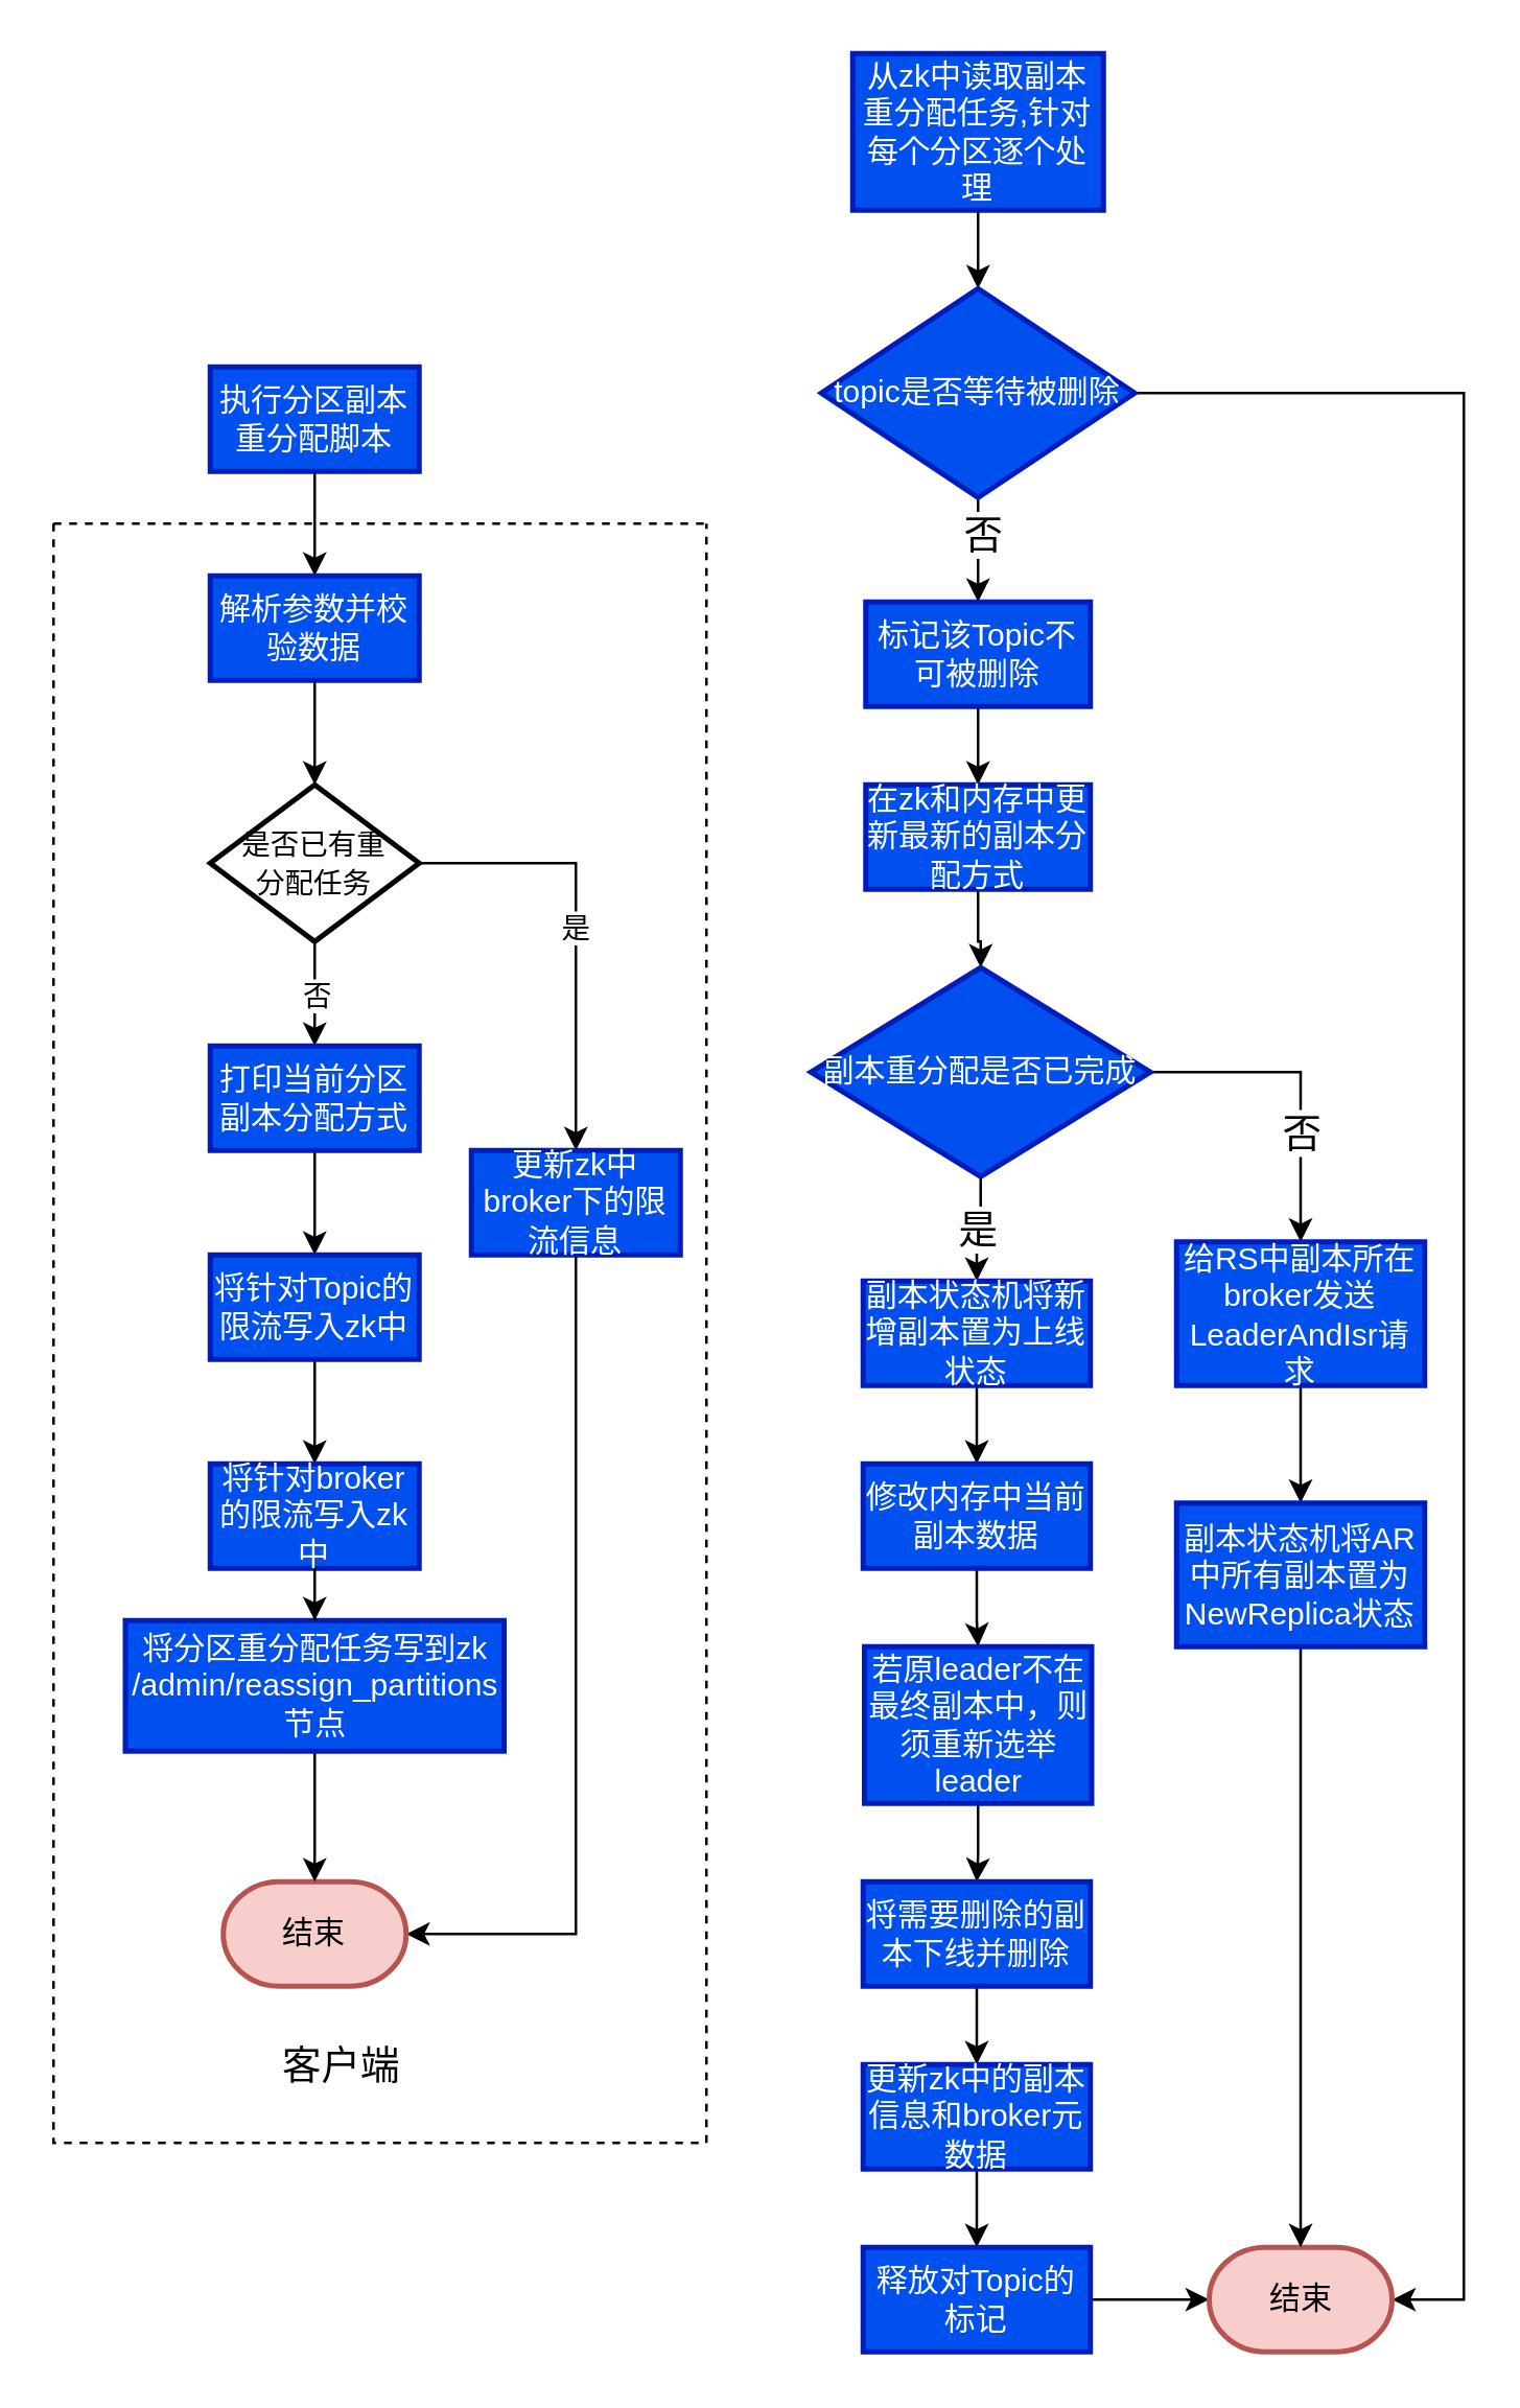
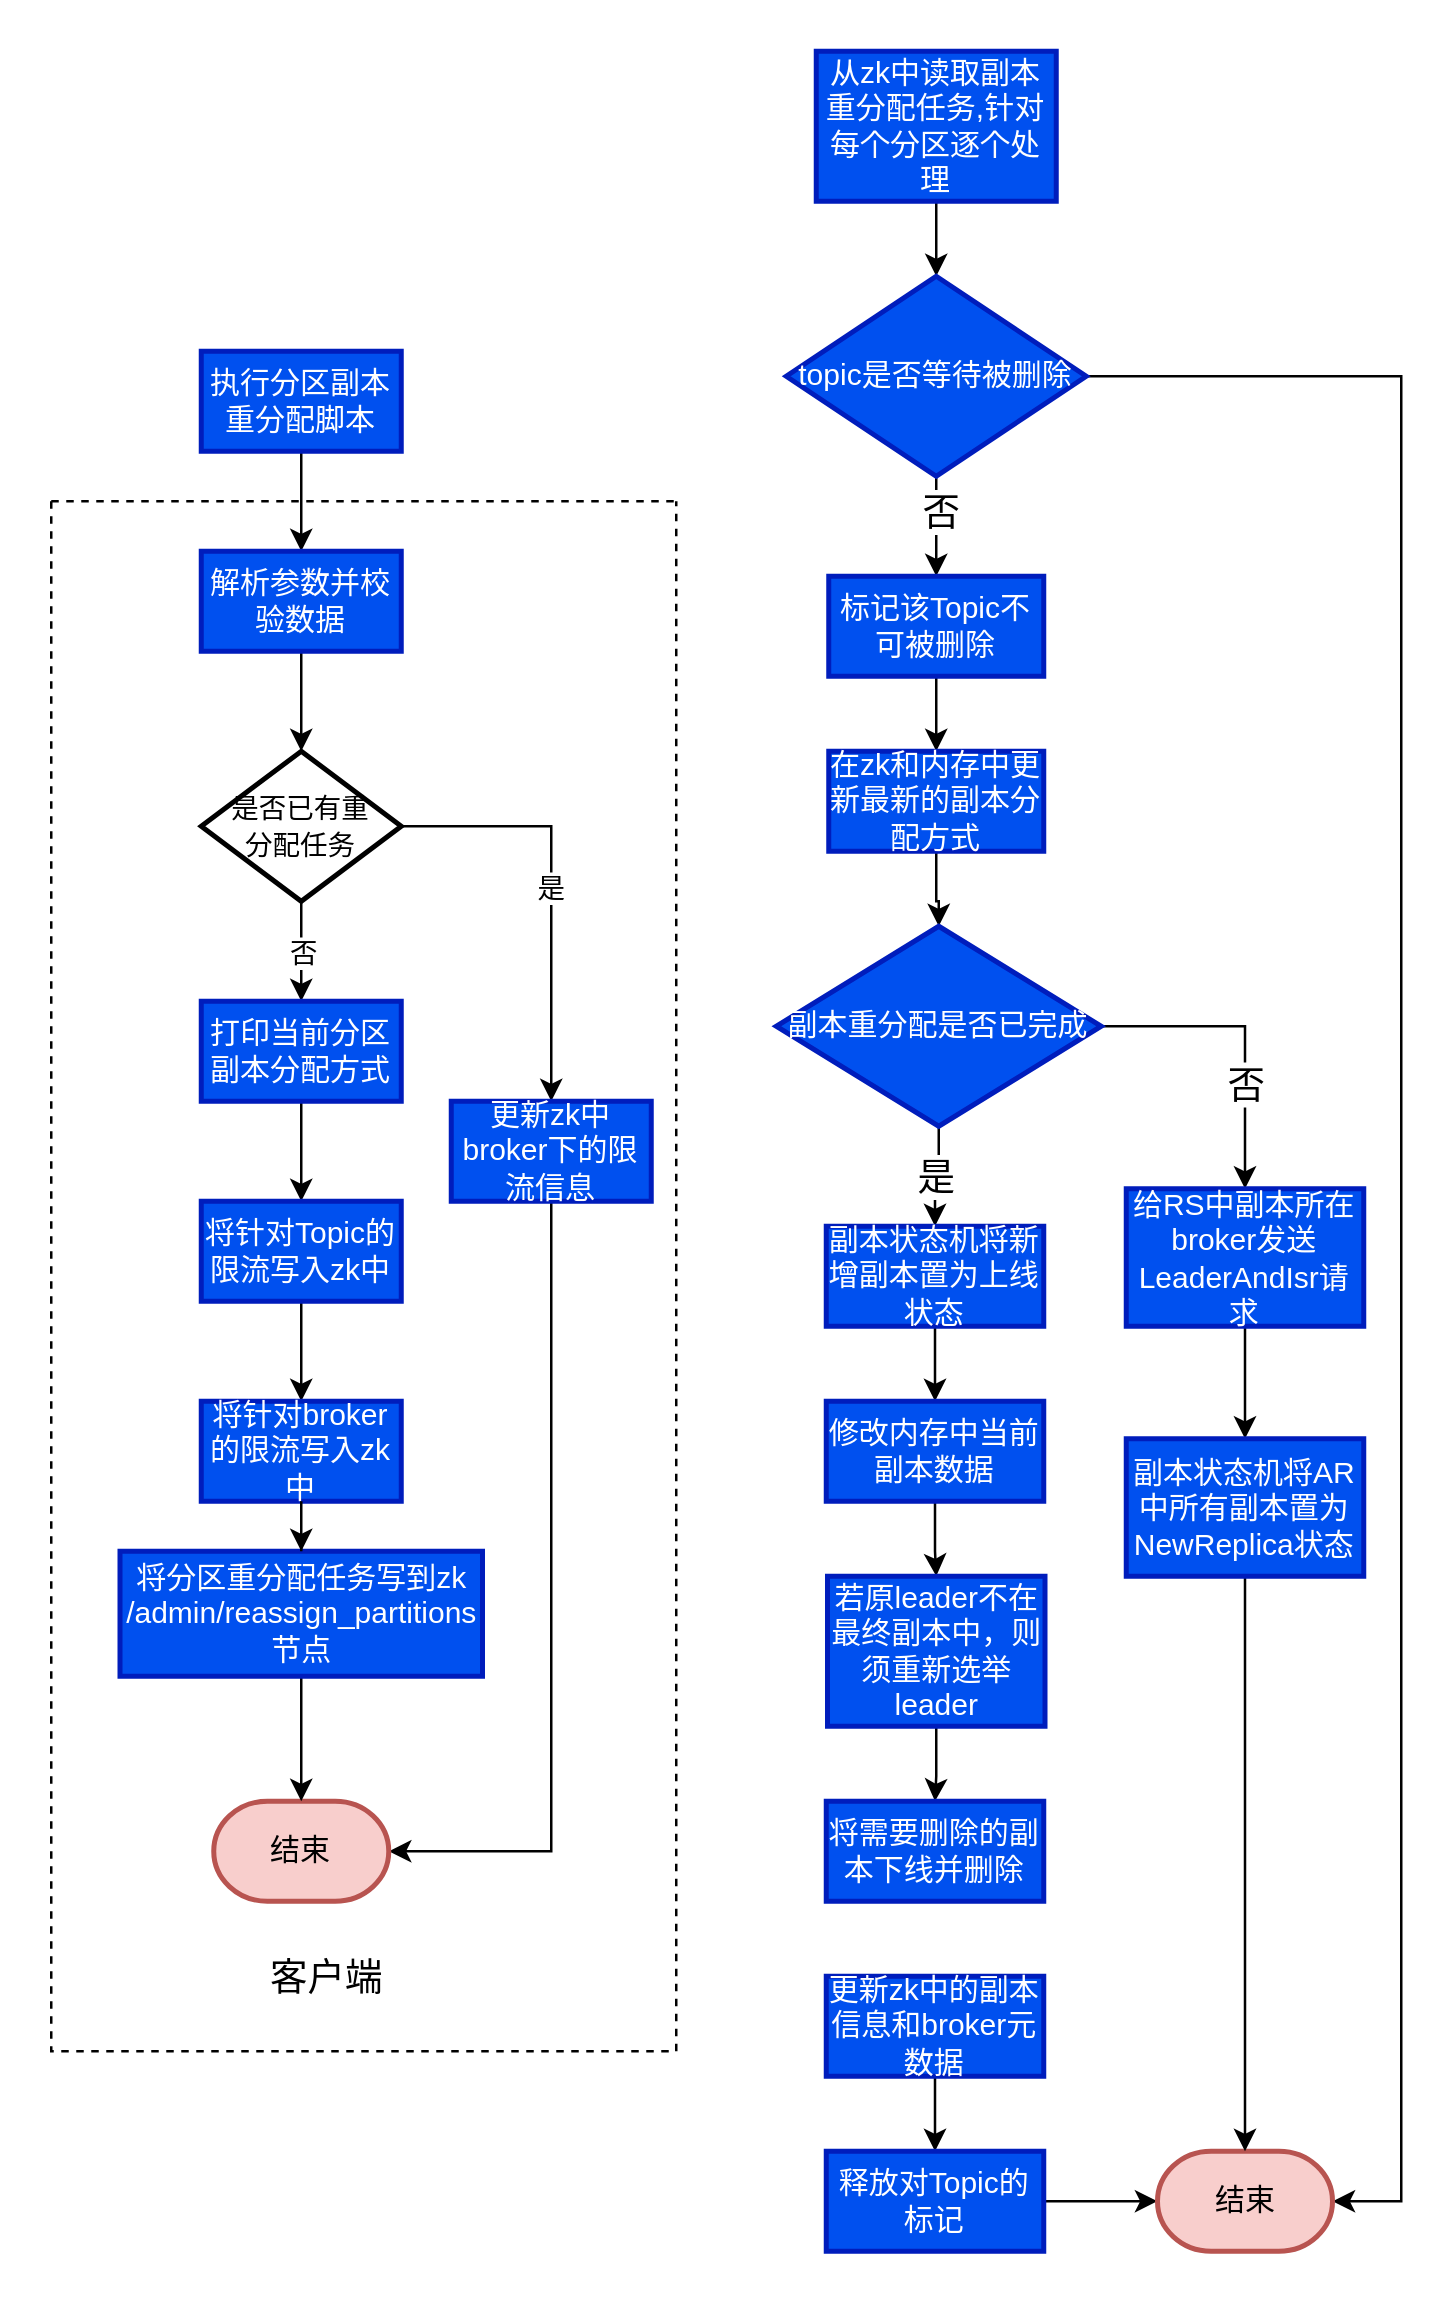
- <mxCell id="44" value="" style="edgeStyle=orthogonalEdgeStyle;rounded=0;orthogonalLoop=1;jettySize=auto;html=1;fontSize=15;" edge="1" parent="1" source="45" target="47"><mxGeometry relative="1" as="geometry" /></mxCell>
